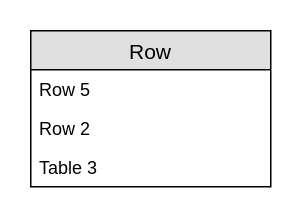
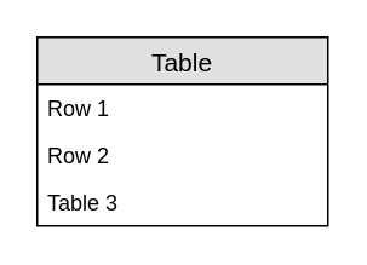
- <mxCell id="2" value="Row" style="swimlane;fontStyle=0;childLayout=stackLayout;horizontal=1;startSize=26;fillColor=#e0e0e0;horizontalStack=0;resizeParent=1;resizeParentMax=0;resizeLast=0;collapsible=1;marginBottom=0;swimlaneFillColor=#ffffff;align=center;fontSize=14;" vertex="1" parent="1"><mxGeometry x="20" y="20" width="160" height="104" as="geometry" /></mxCell>
+ <mxCell id="2" value="Table" style="swimlane;fontStyle=0;childLayout=stackLayout;horizontal=1;startSize=26;fillColor=#e0e0e0;horizontalStack=0;resizeParent=1;resizeParentMax=0;resizeLast=0;collapsible=1;marginBottom=0;swimlaneFillColor=#ffffff;align=center;fontSize=14;" vertex="1" parent="1"><mxGeometry x="20" y="20" width="160" height="104" as="geometry" /></mxCell>
- <mxCell id="3" value="Row 5" style="text;strokeColor=none;fillColor=none;spacingLeft=4;spacingRight=4;overflow=hidden;rotatable=0;points=[[0,0.5],[1,0.5]];portConstraint=eastwest;fontSize=12;" vertex="1" parent="2"><mxGeometry y="26" width="160" height="26" as="geometry" /></mxCell>
+ <mxCell id="3" value="Row 1" style="text;strokeColor=none;fillColor=none;spacingLeft=4;spacingRight=4;overflow=hidden;rotatable=0;points=[[0,0.5],[1,0.5]];portConstraint=eastwest;fontSize=12;" vertex="1" parent="2"><mxGeometry y="26" width="160" height="26" as="geometry" /></mxCell>
